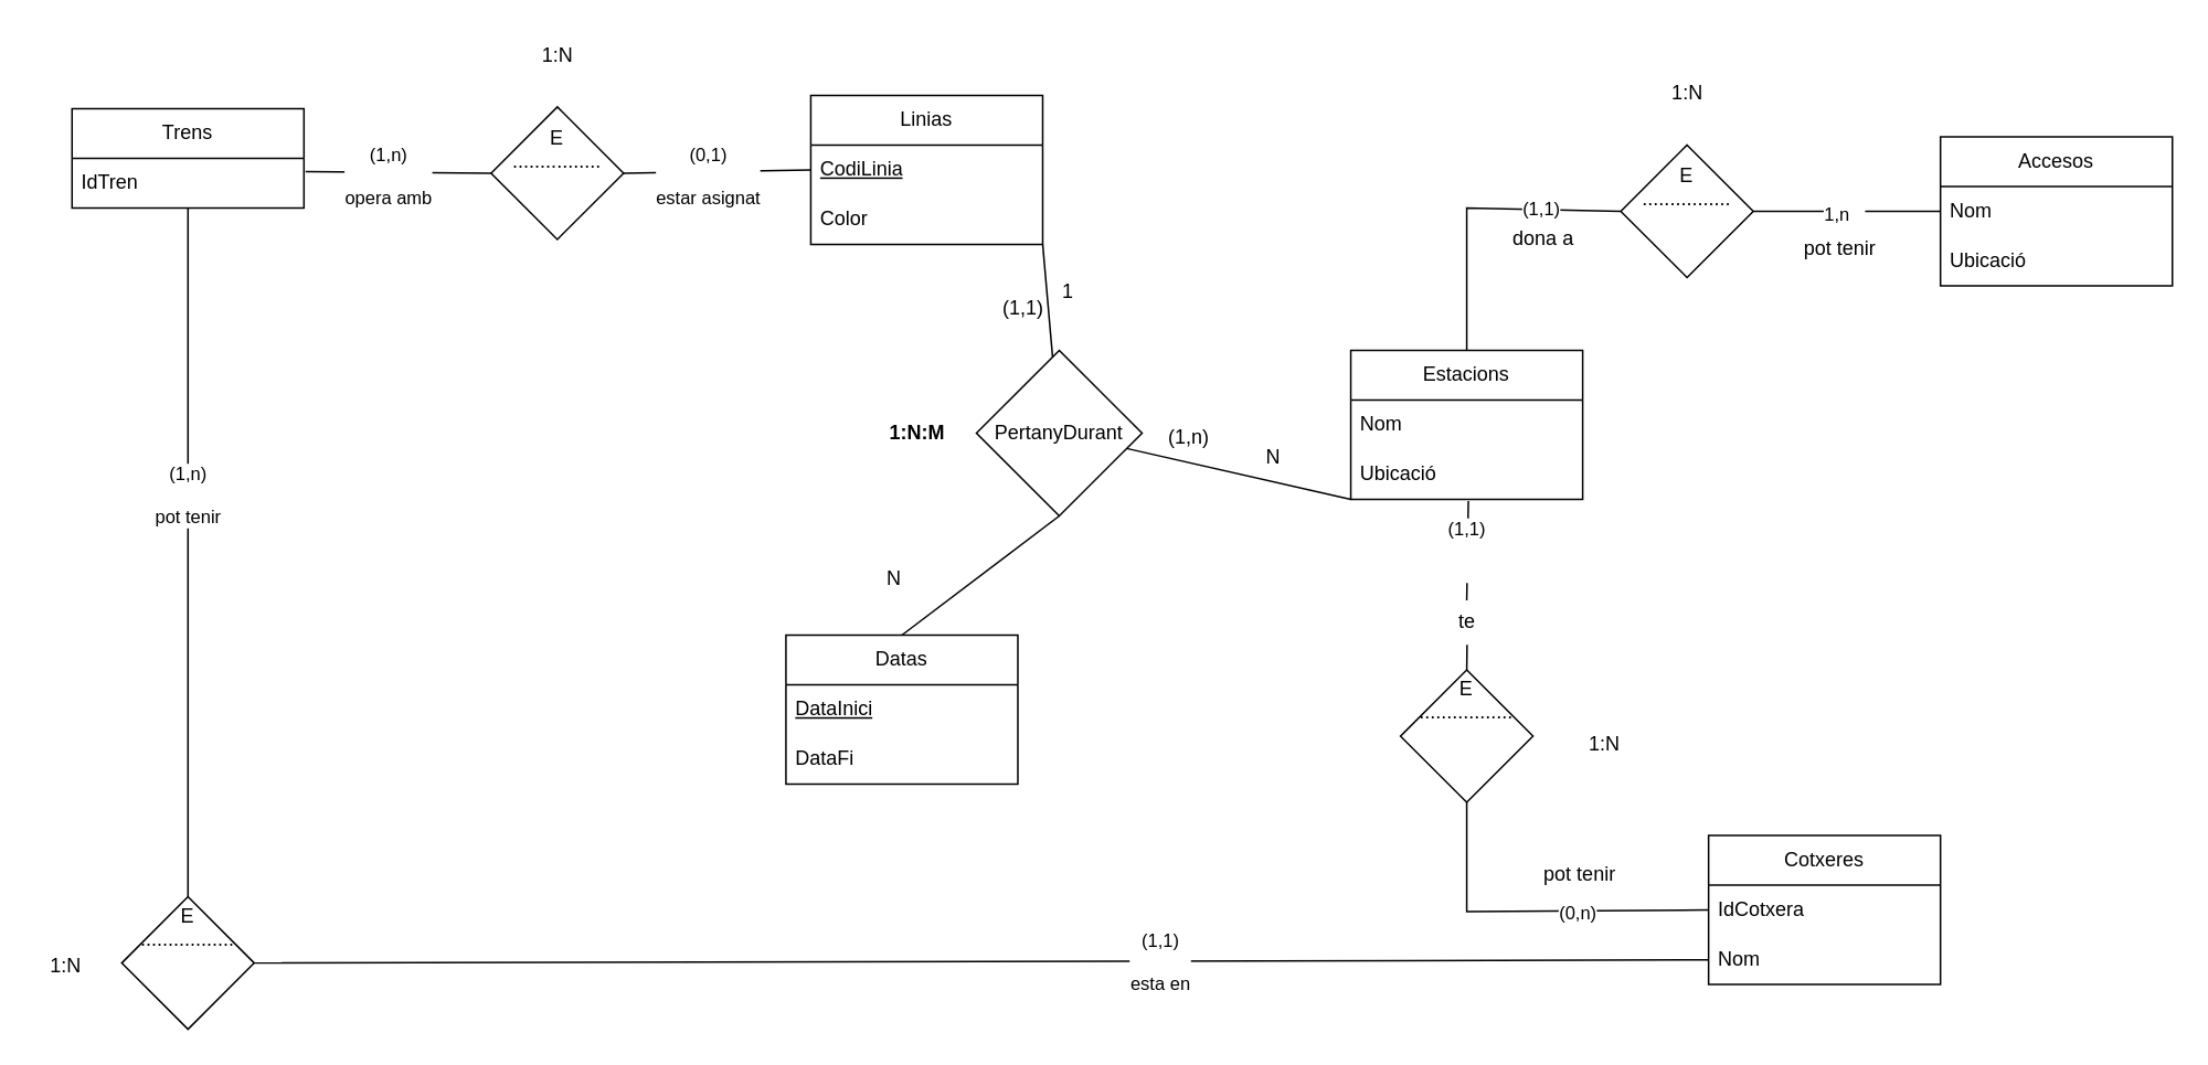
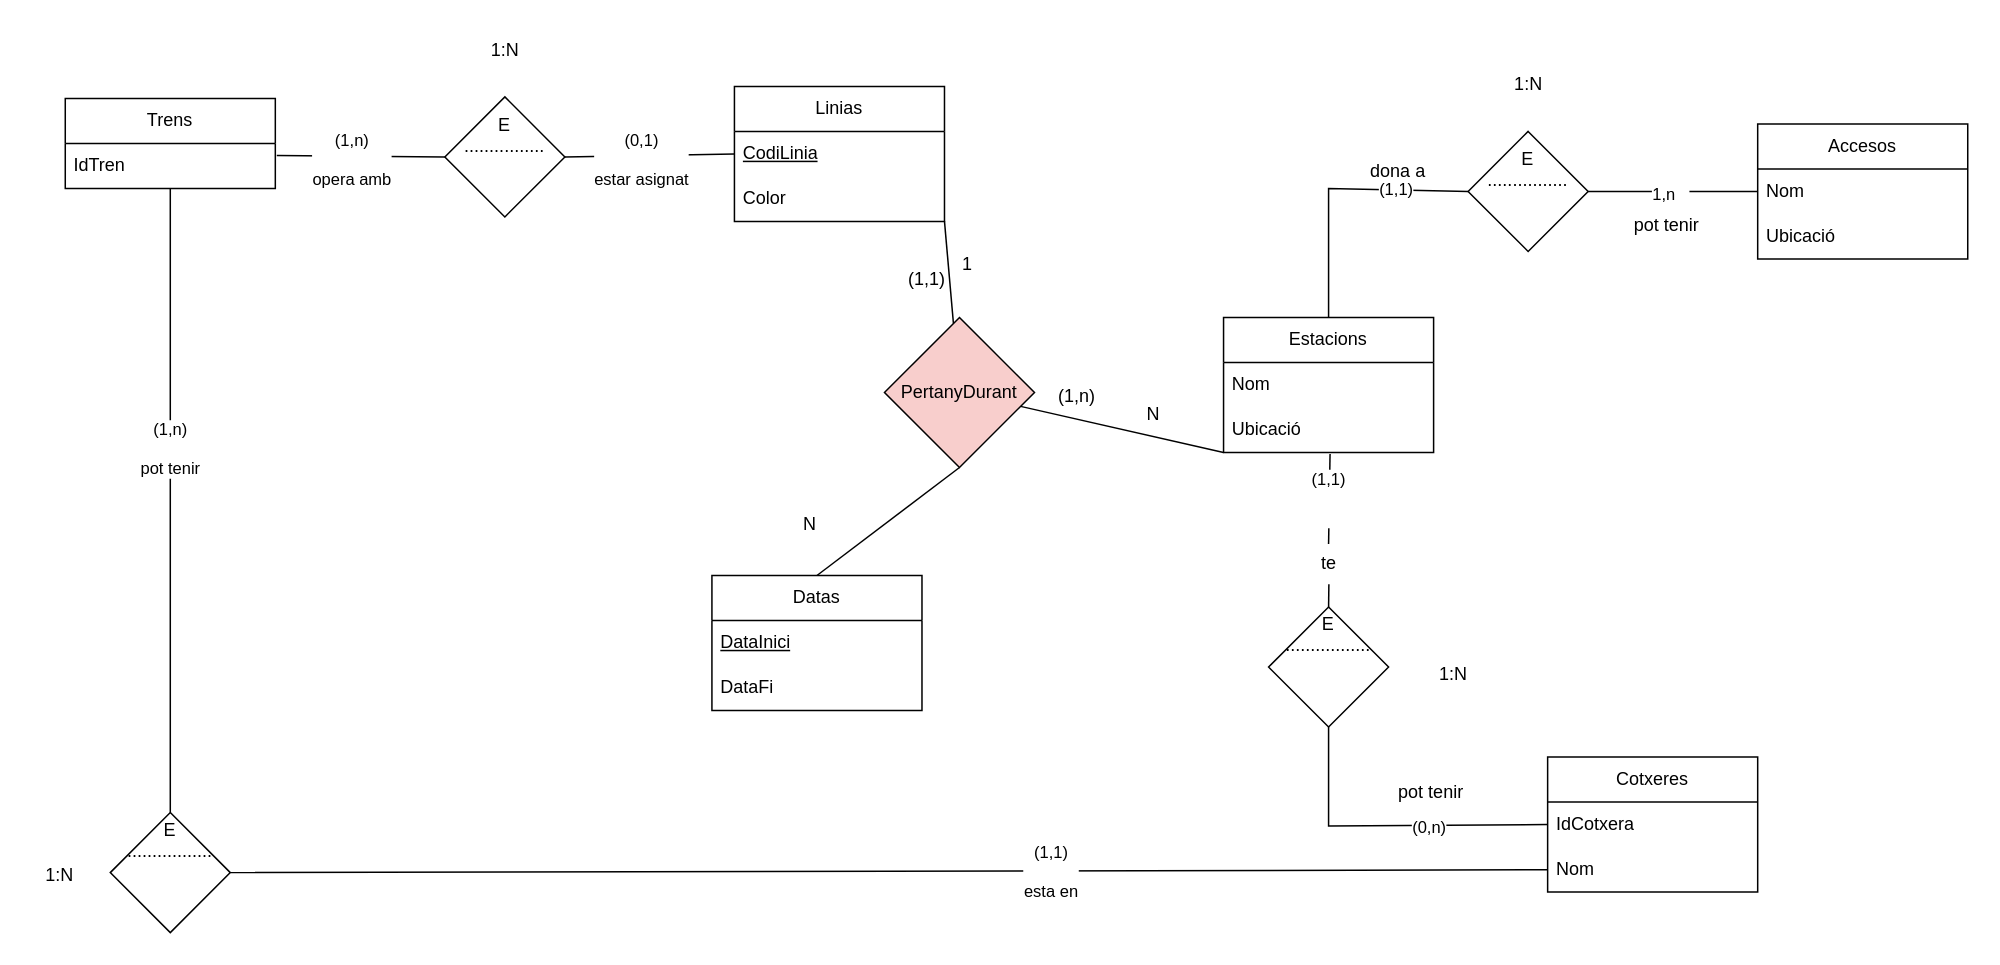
- <mxCell id="60" value="dona a" style="text;html=1;align=center;verticalAlign=middle;resizable=0;points=[];autosize=1;strokeColor=none;fillColor=none;" parent="1" vertex="1"><mxGeometry x="903" y="131" width="55" height="26" as="geometry" /></mxCell>
+ <mxCell id="60" value="dona a" style="text;html=1;align=center;verticalAlign=middle;resizable=0;points=[];autosize=1;strokeColor=none;fillColor=none;" parent="1" vertex="1"><mxGeometry x="903" y="101" width="55" height="26" as="geometry" /></mxCell>
- <mxCell id="24" value="&lt;b&gt;1:N:M&lt;/b&gt;" style="text;html=1;align=center;verticalAlign=middle;resizable=0;points=[];autosize=1;strokeColor=none;fillColor=none;" parent="22" vertex="1"><mxGeometry y="37" width="51" height="26" as="geometry" /></mxCell>
- <mxCell id="23" value="PertanyDurant" style="rhombus;whiteSpace=wrap;html=1;" parent="22" vertex="1"><mxGeometry x="62" width="100" height="100" as="geometry" /></mxCell>
+ <mxCell id="23" value="PertanyDurant" style="rhombus;whiteSpace=wrap;html=1;fillColor=#f8cecc;" parent="22" vertex="1"><mxGeometry x="62" width="100" height="100" as="geometry" /></mxCell>
